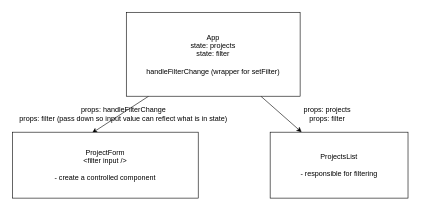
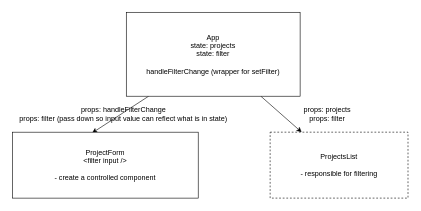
- <mxCell id="6" value="ProjectsList&lt;br&gt;&lt;br&gt;- responsible for filtering" style="whiteSpace=wrap;html=1;" vertex="1" parent="1"><mxGeometry x="450" y="220" width="230" height="110" as="geometry" /></mxCell>
+ <mxCell id="6" value="ProjectsList&lt;br&gt;&lt;br&gt;- responsible for filtering" style="whiteSpace=wrap;html=1;dashed=1;" vertex="1" parent="1"><mxGeometry x="450" y="220" width="230" height="110" as="geometry" /></mxCell>
